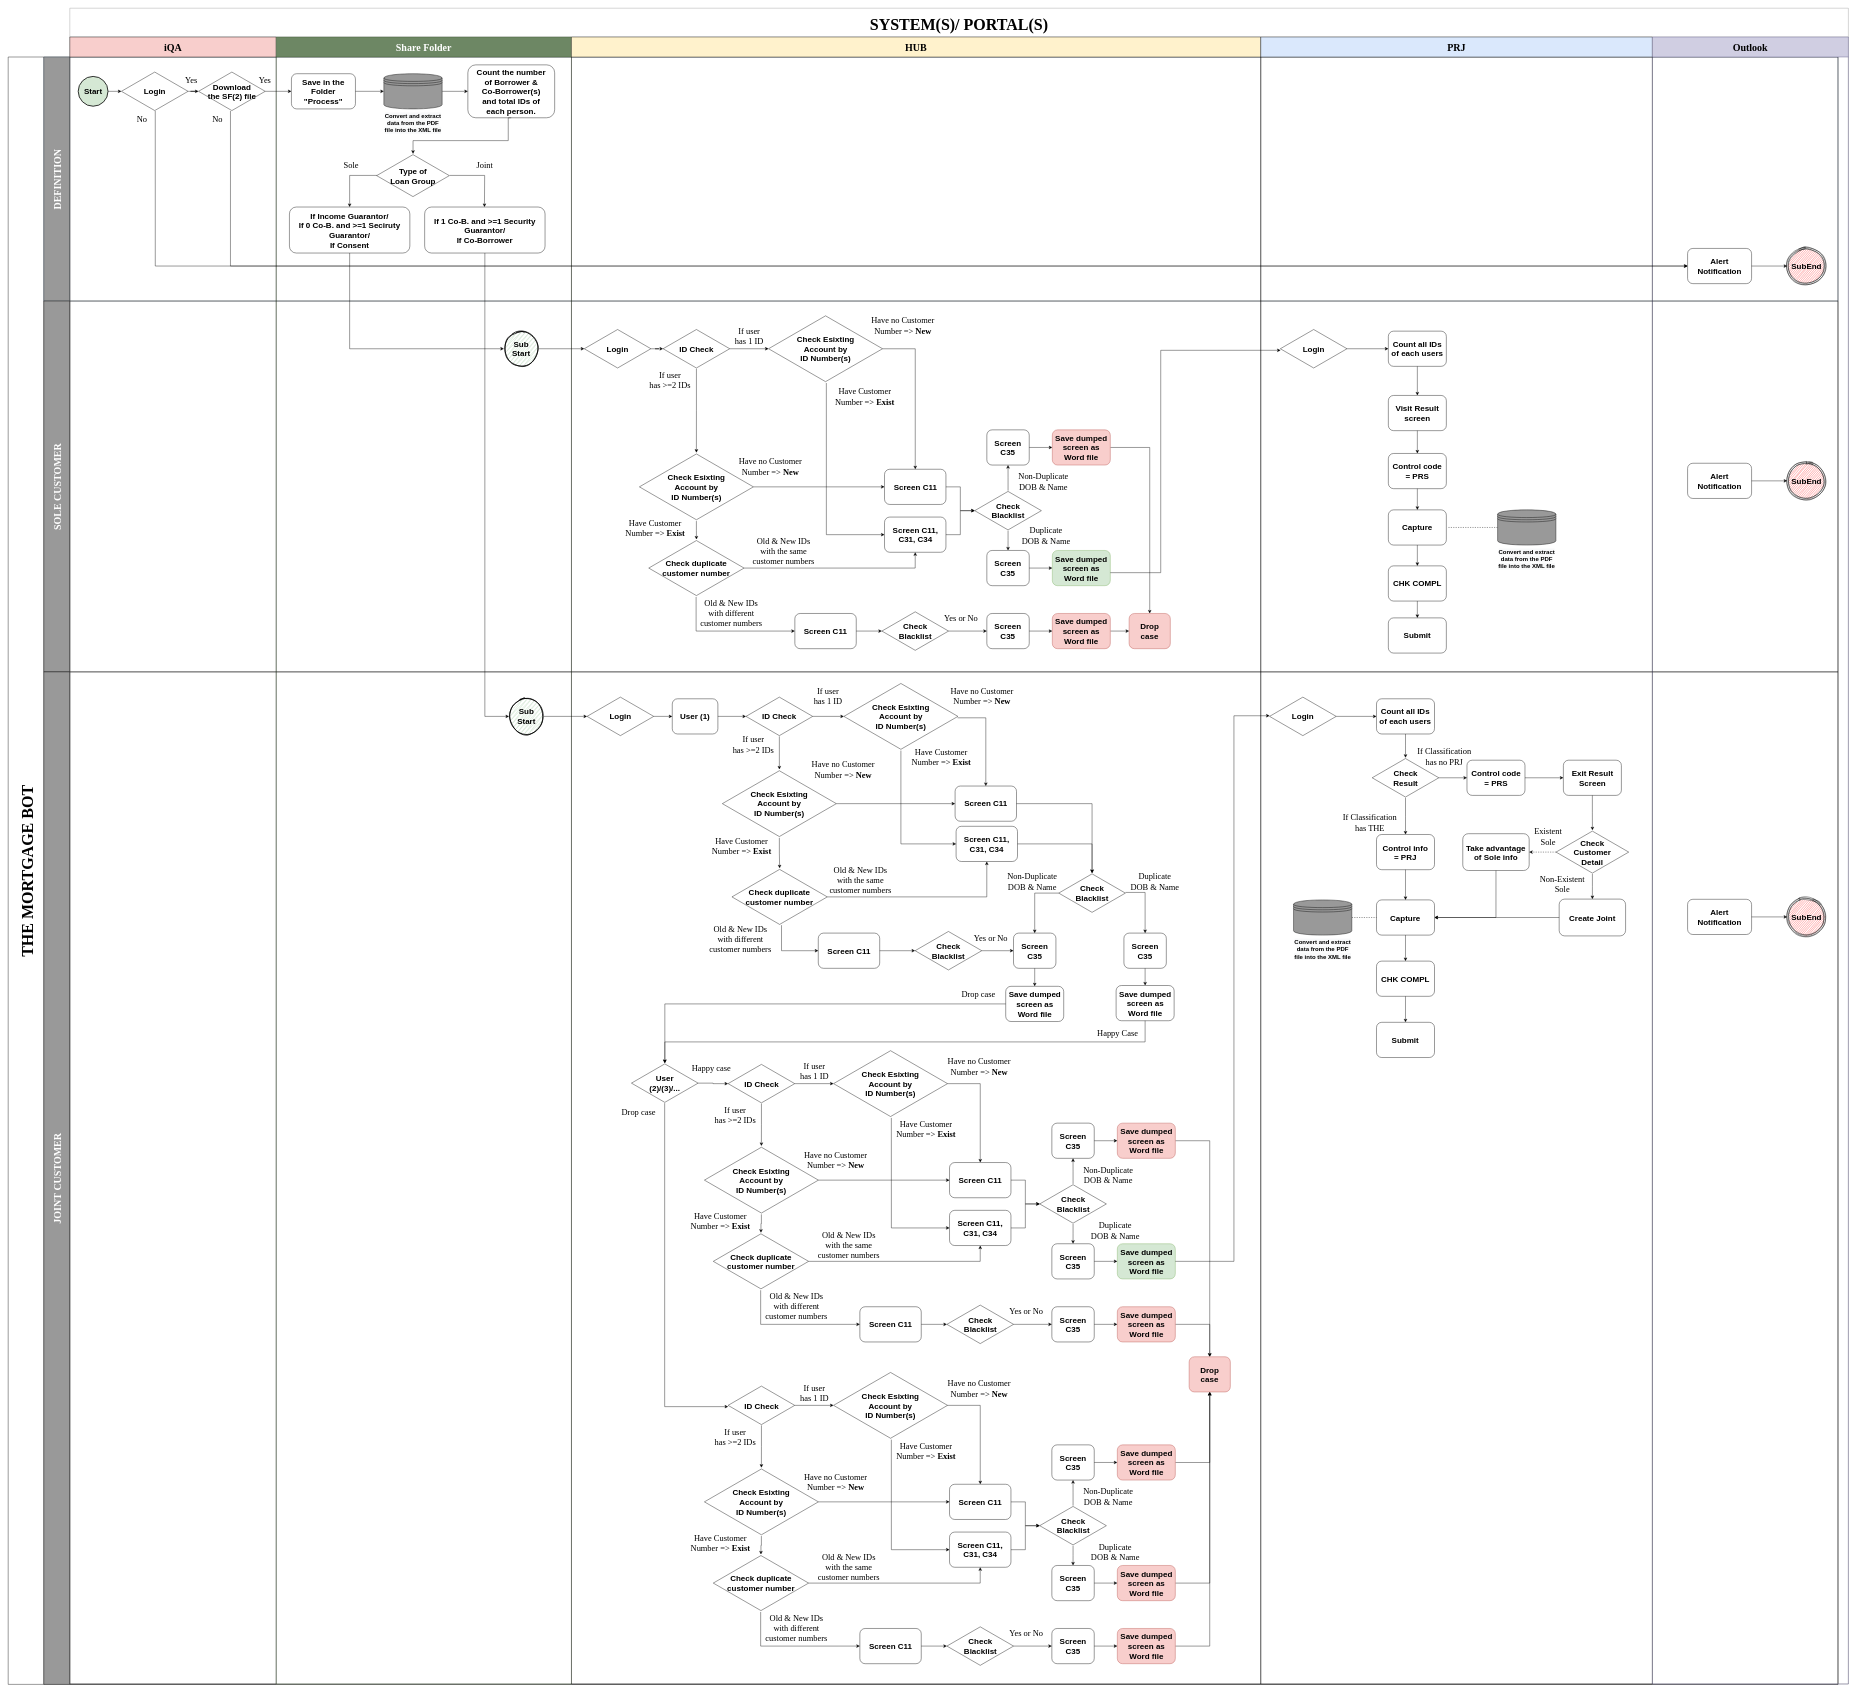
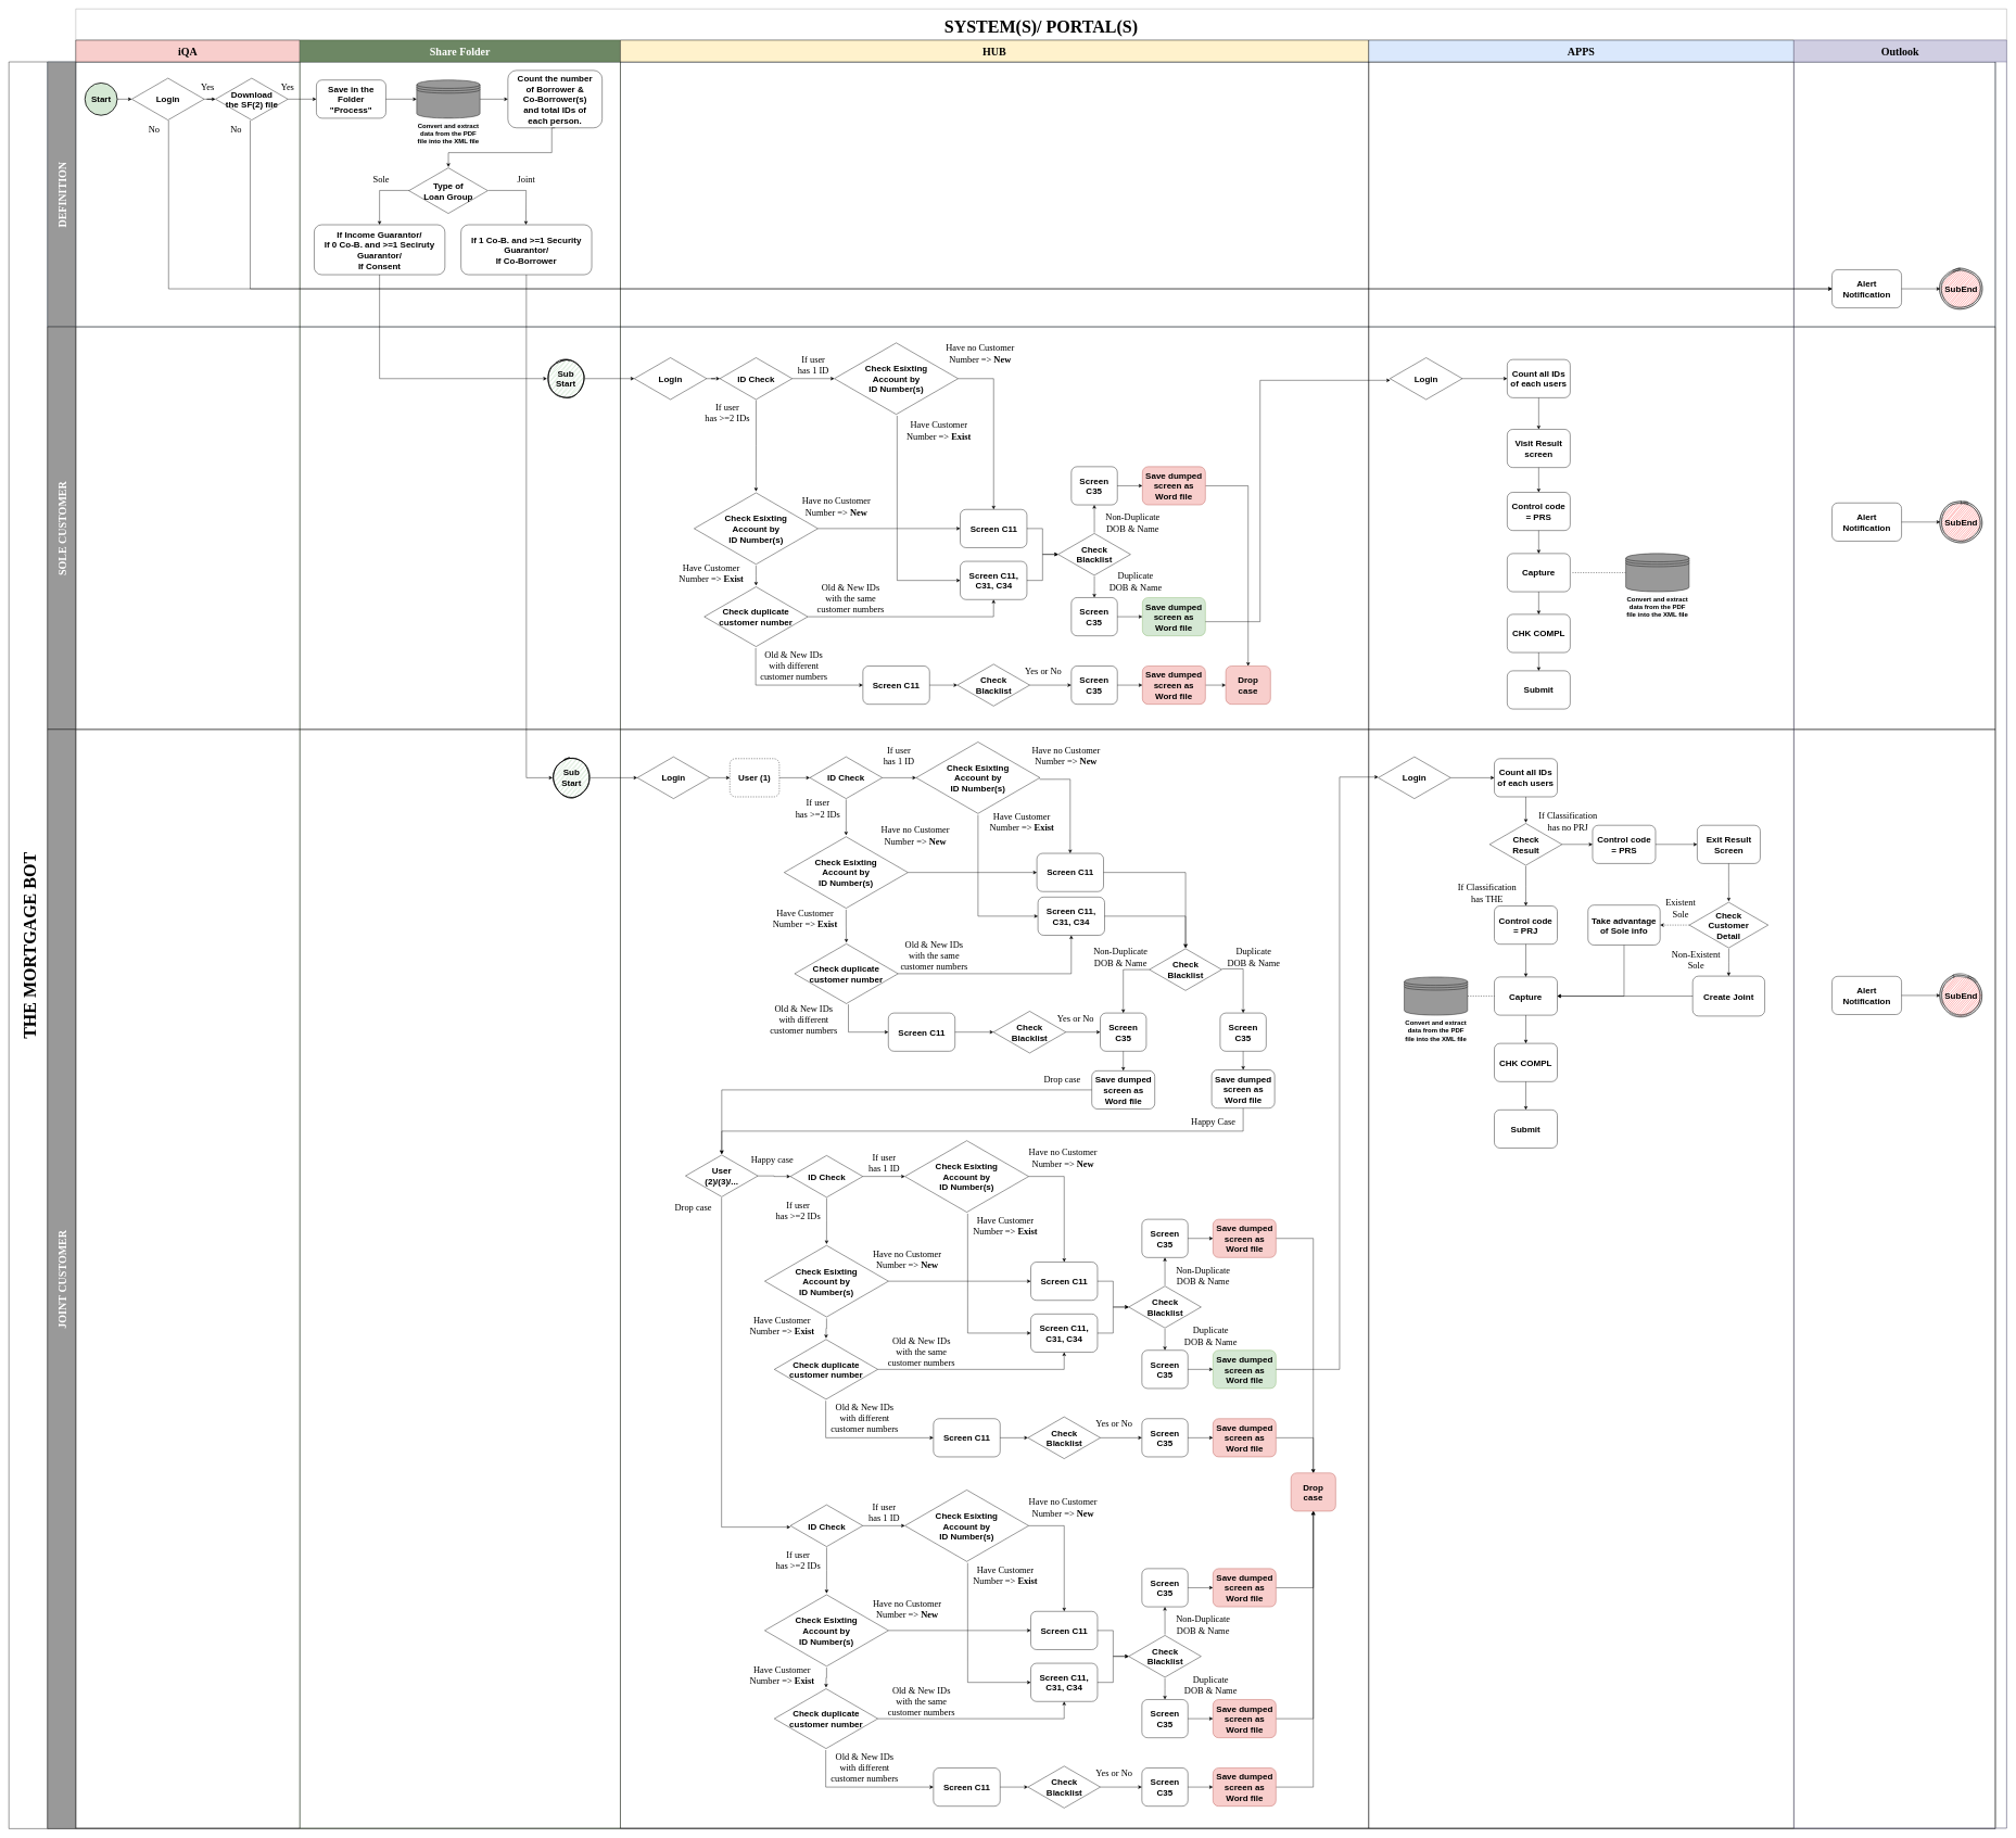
- <mxCell id="205" value="PRJ" style="swimlane;startSize=50;fontSize=25;fillColor=#dae8fc;strokeColor=#000000;fontFamily=Times New Roman;" parent="6" vertex="1"><mxGeometry x="2977" y="72" width="979" height="4117" as="geometry" /></mxCell>
+ <mxCell id="205" value="APPS" style="swimlane;startSize=50;fontSize=25;fillColor=#dae8fc;strokeColor=#000000;fontFamily=Times New Roman;" parent="6" vertex="1"><mxGeometry x="2977" y="72" width="979" height="4117" as="geometry" /></mxCell>
- <mxCell id="63" value="&lt;font style=&quot;font-size: 20px;&quot;&gt;&lt;font style=&quot;font-size: 20px;&quot;&gt;&lt;b style=&quot;font-size: 20px;&quot;&gt;User (1)&lt;/b&gt;&lt;/font&gt;&lt;br style=&quot;font-size: 20px;&quot;&gt;&lt;/font&gt;" style="rounded=1;whiteSpace=wrap;html=1;fontSize=20;fillColor=none;fontStyle=0" parent="11" vertex="1"><mxGeometry x="252" y="1654.25" width="114" height="88" as="geometry" /></mxCell>
+ <mxCell id="63" value="&lt;font style=&quot;font-size: 20px;&quot;&gt;&lt;font style=&quot;font-size: 20px;&quot;&gt;&lt;b style=&quot;font-size: 20px;&quot;&gt;User (1)&lt;/b&gt;&lt;/font&gt;&lt;br style=&quot;font-size: 20px;&quot;&gt;&lt;/font&gt;" style="rounded=1;whiteSpace=wrap;html=1;fontSize=20;fillColor=none;fontStyle=0;dashed=1;" parent="11" vertex="1"><mxGeometry x="252" y="1654.25" width="114" height="88" as="geometry" /></mxCell>
- <mxCell id="228" value="&lt;font style=&quot;font-size: 20px;&quot;&gt;&lt;font style=&quot;font-size: 20px;&quot;&gt;&lt;b style=&quot;font-size: 20px;&quot;&gt;Control info &lt;br&gt;= PRJ&lt;/b&gt;&lt;/font&gt;&lt;br style=&quot;font-size: 20px;&quot;&gt;&lt;/font&gt;" style="rounded=1;whiteSpace=wrap;html=1;fontSize=20;fillColor=none;fontStyle=0" parent="205" vertex="1"><mxGeometry x="289.37" y="1993.5" width="145" height="88" as="geometry" /></mxCell>
+ <mxCell id="228" value="&lt;font style=&quot;font-size: 20px;&quot;&gt;&lt;font style=&quot;font-size: 20px;&quot;&gt;&lt;b style=&quot;font-size: 20px;&quot;&gt;Control code &lt;br&gt;= PRJ&lt;/b&gt;&lt;/font&gt;&lt;br style=&quot;font-size: 20px;&quot;&gt;&lt;/font&gt;" style="rounded=1;whiteSpace=wrap;html=1;fontSize=20;fillColor=none;fontStyle=0" parent="205" vertex="1"><mxGeometry x="289.37" y="1993.5" width="145" height="88" as="geometry" /></mxCell>
